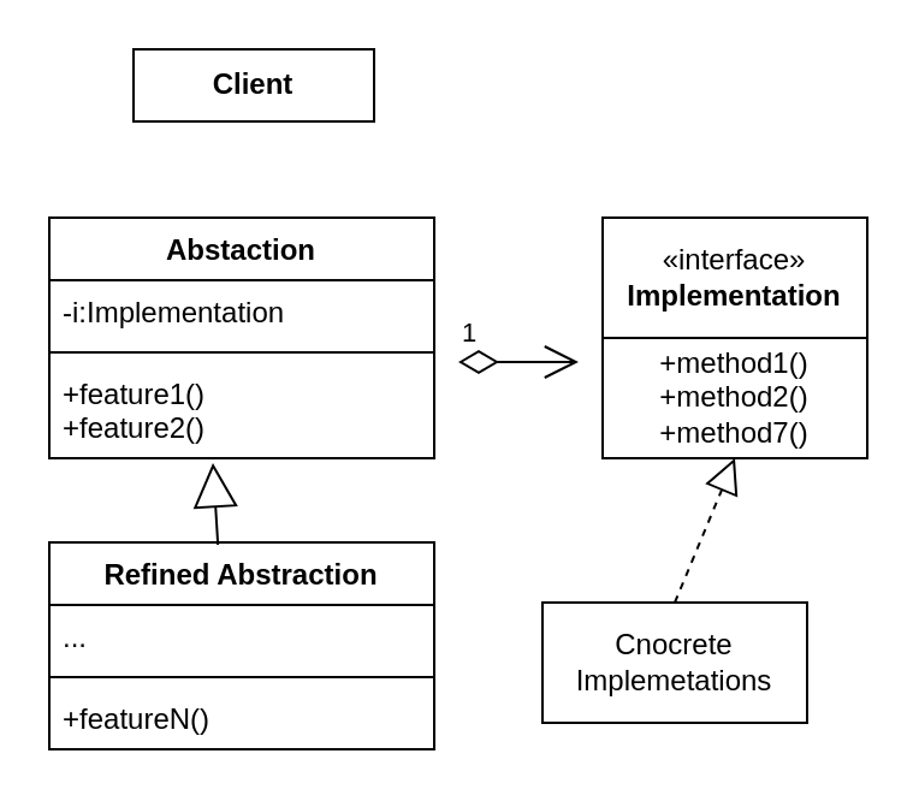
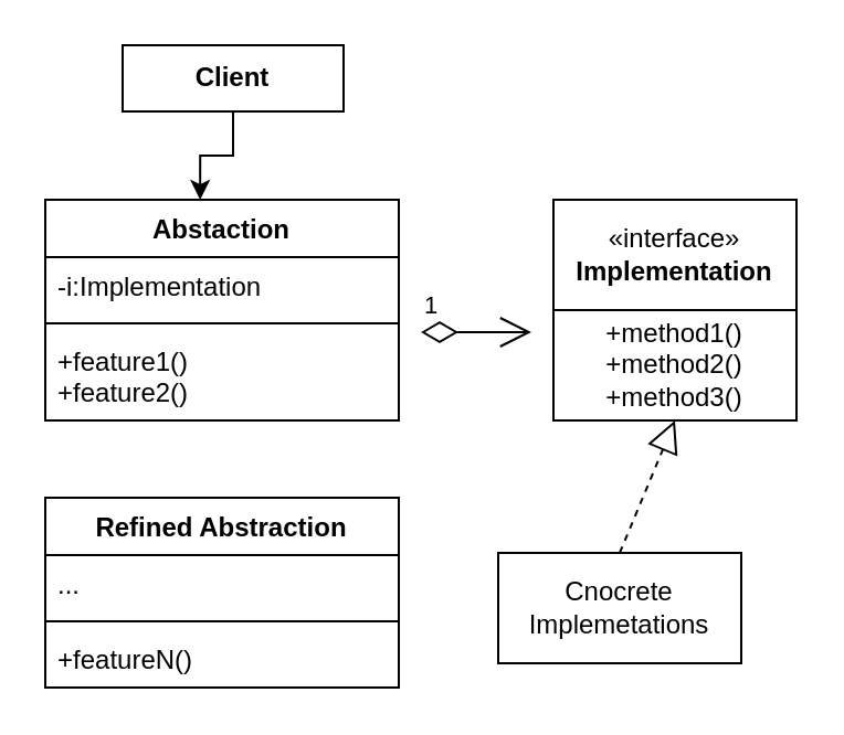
+ <mxCell id="14" style="edgeStyle=orthogonalEdgeStyle;rounded=0;orthogonalLoop=1;jettySize=auto;html=1;entryX=0.438;entryY=0;entryDx=0;entryDy=0;entryPerimeter=0;" parent="1" source="2" target="3" edge="1"><mxGeometry relative="1" as="geometry" /></mxCell>
- <mxCell id="12" value="+method1()&lt;div&gt;+method2()&lt;/div&gt;&lt;div&gt;+method7()&lt;/div&gt;" style="html=1;whiteSpace=wrap;" parent="1" vertex="1"><mxGeometry x="250" y="140" width="110" height="50" as="geometry" /></mxCell>
+ <mxCell id="12" value="+method1()&lt;div&gt;+method2()&lt;/div&gt;&lt;div&gt;+method3()&lt;/div&gt;" style="html=1;whiteSpace=wrap;" parent="1" vertex="1"><mxGeometry x="250" y="140" width="110" height="50" as="geometry" /></mxCell>
- <mxCell id="15" value="" style="endArrow=block;endSize=16;endFill=0;html=1;rounded=0;exitX=0.438;exitY=0.012;exitDx=0;exitDy=0;exitPerimeter=0;entryX=0.425;entryY=1.05;entryDx=0;entryDy=0;entryPerimeter=0;" parent="1" source="7" target="6" edge="1"><mxGeometry width="160" relative="1" as="geometry"><mxPoint x="190" y="200" as="sourcePoint" /><mxPoint x="350" y="200" as="targetPoint" /></mxGeometry></mxCell>
